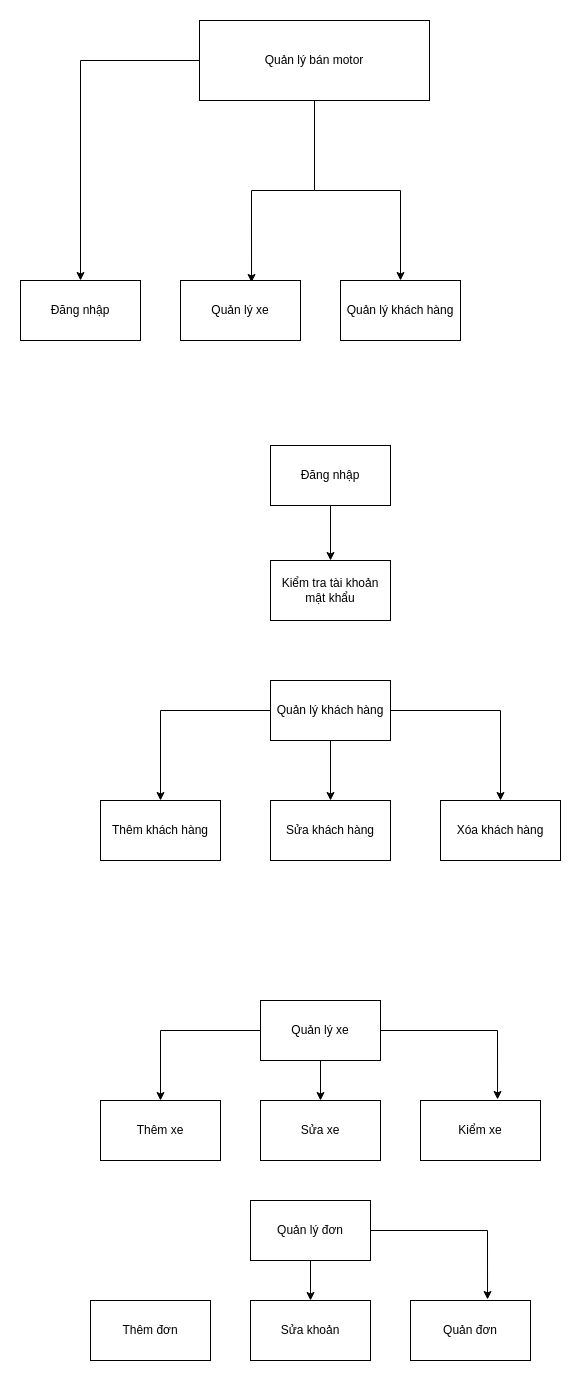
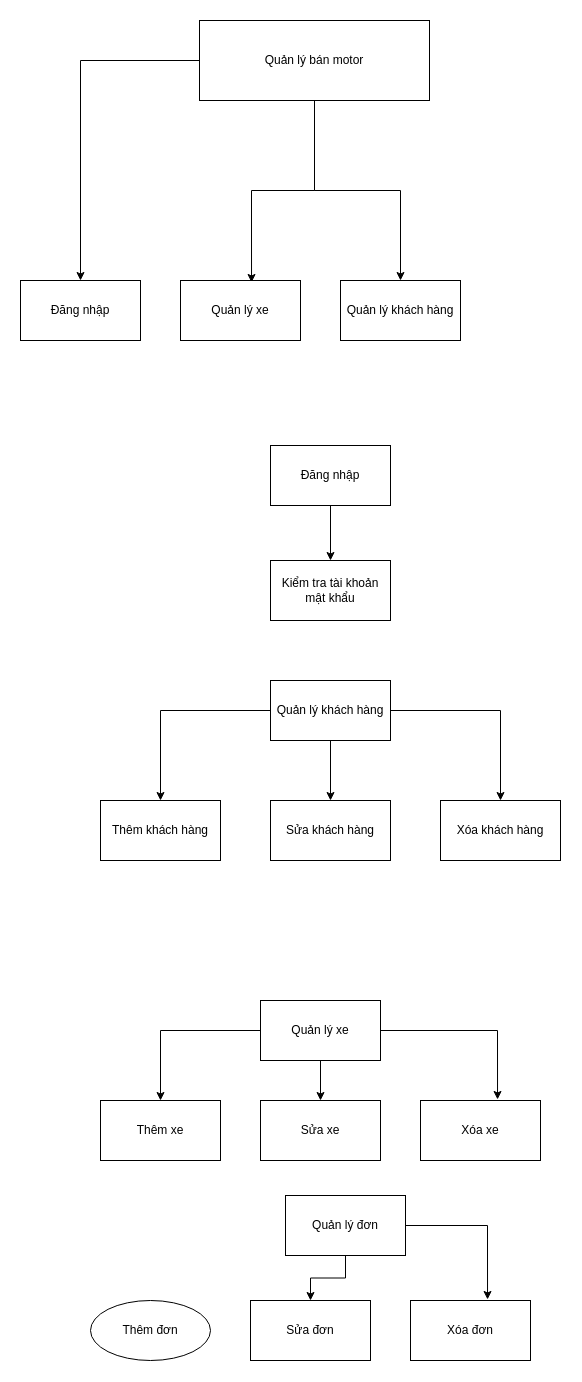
- <mxCell id="25" value="Kiểm xe" style="rounded=0;whiteSpace=wrap;html=1;" vertex="1" parent="1"><mxGeometry x="420" y="1100" width="120" height="60" as="geometry" /></mxCell>
+ <mxCell id="25" value="Xóa xe" style="rounded=0;whiteSpace=wrap;html=1;" vertex="1" parent="1"><mxGeometry x="420" y="1100" width="120" height="60" as="geometry" /></mxCell>
- <mxCell id="28" value="Quản lý đơn" style="rounded=0;whiteSpace=wrap;html=1;" vertex="1" parent="1"><mxGeometry x="250" y="1200" width="120" height="60" as="geometry" /></mxCell>
+ <mxCell id="28" value="Quản lý đơn" style="rounded=0;whiteSpace=wrap;html=1;" vertex="1" parent="1"><mxGeometry x="285" y="1195" width="120" height="60" as="geometry" /></mxCell>
- <mxCell id="29" value="Thêm đơn" style="rounded=0;whiteSpace=wrap;html=1;" vertex="1" parent="1"><mxGeometry x="90" y="1300" width="120" height="60" as="geometry" /></mxCell>
+ <mxCell id="29" value="Thêm đơn" style="ellipse;whiteSpace=wrap;html=1;" vertex="1" parent="1"><mxGeometry x="90" y="1300" width="120" height="60" as="geometry" /></mxCell>
- <mxCell id="30" value="Sửa khoản" style="rounded=0;whiteSpace=wrap;html=1;" vertex="1" parent="1"><mxGeometry x="250" y="1300" width="120" height="60" as="geometry" /></mxCell>
+ <mxCell id="30" value="Sửa đơn" style="rounded=0;whiteSpace=wrap;html=1;" vertex="1" parent="1"><mxGeometry x="250" y="1300" width="120" height="60" as="geometry" /></mxCell>
- <mxCell id="31" value="Quản đơn" style="rounded=0;whiteSpace=wrap;html=1;" vertex="1" parent="1"><mxGeometry x="410" y="1300" width="120" height="60" as="geometry" /></mxCell>
+ <mxCell id="31" value="Xóa đơn" style="rounded=0;whiteSpace=wrap;html=1;" vertex="1" parent="1"><mxGeometry x="410" y="1300" width="120" height="60" as="geometry" /></mxCell>
